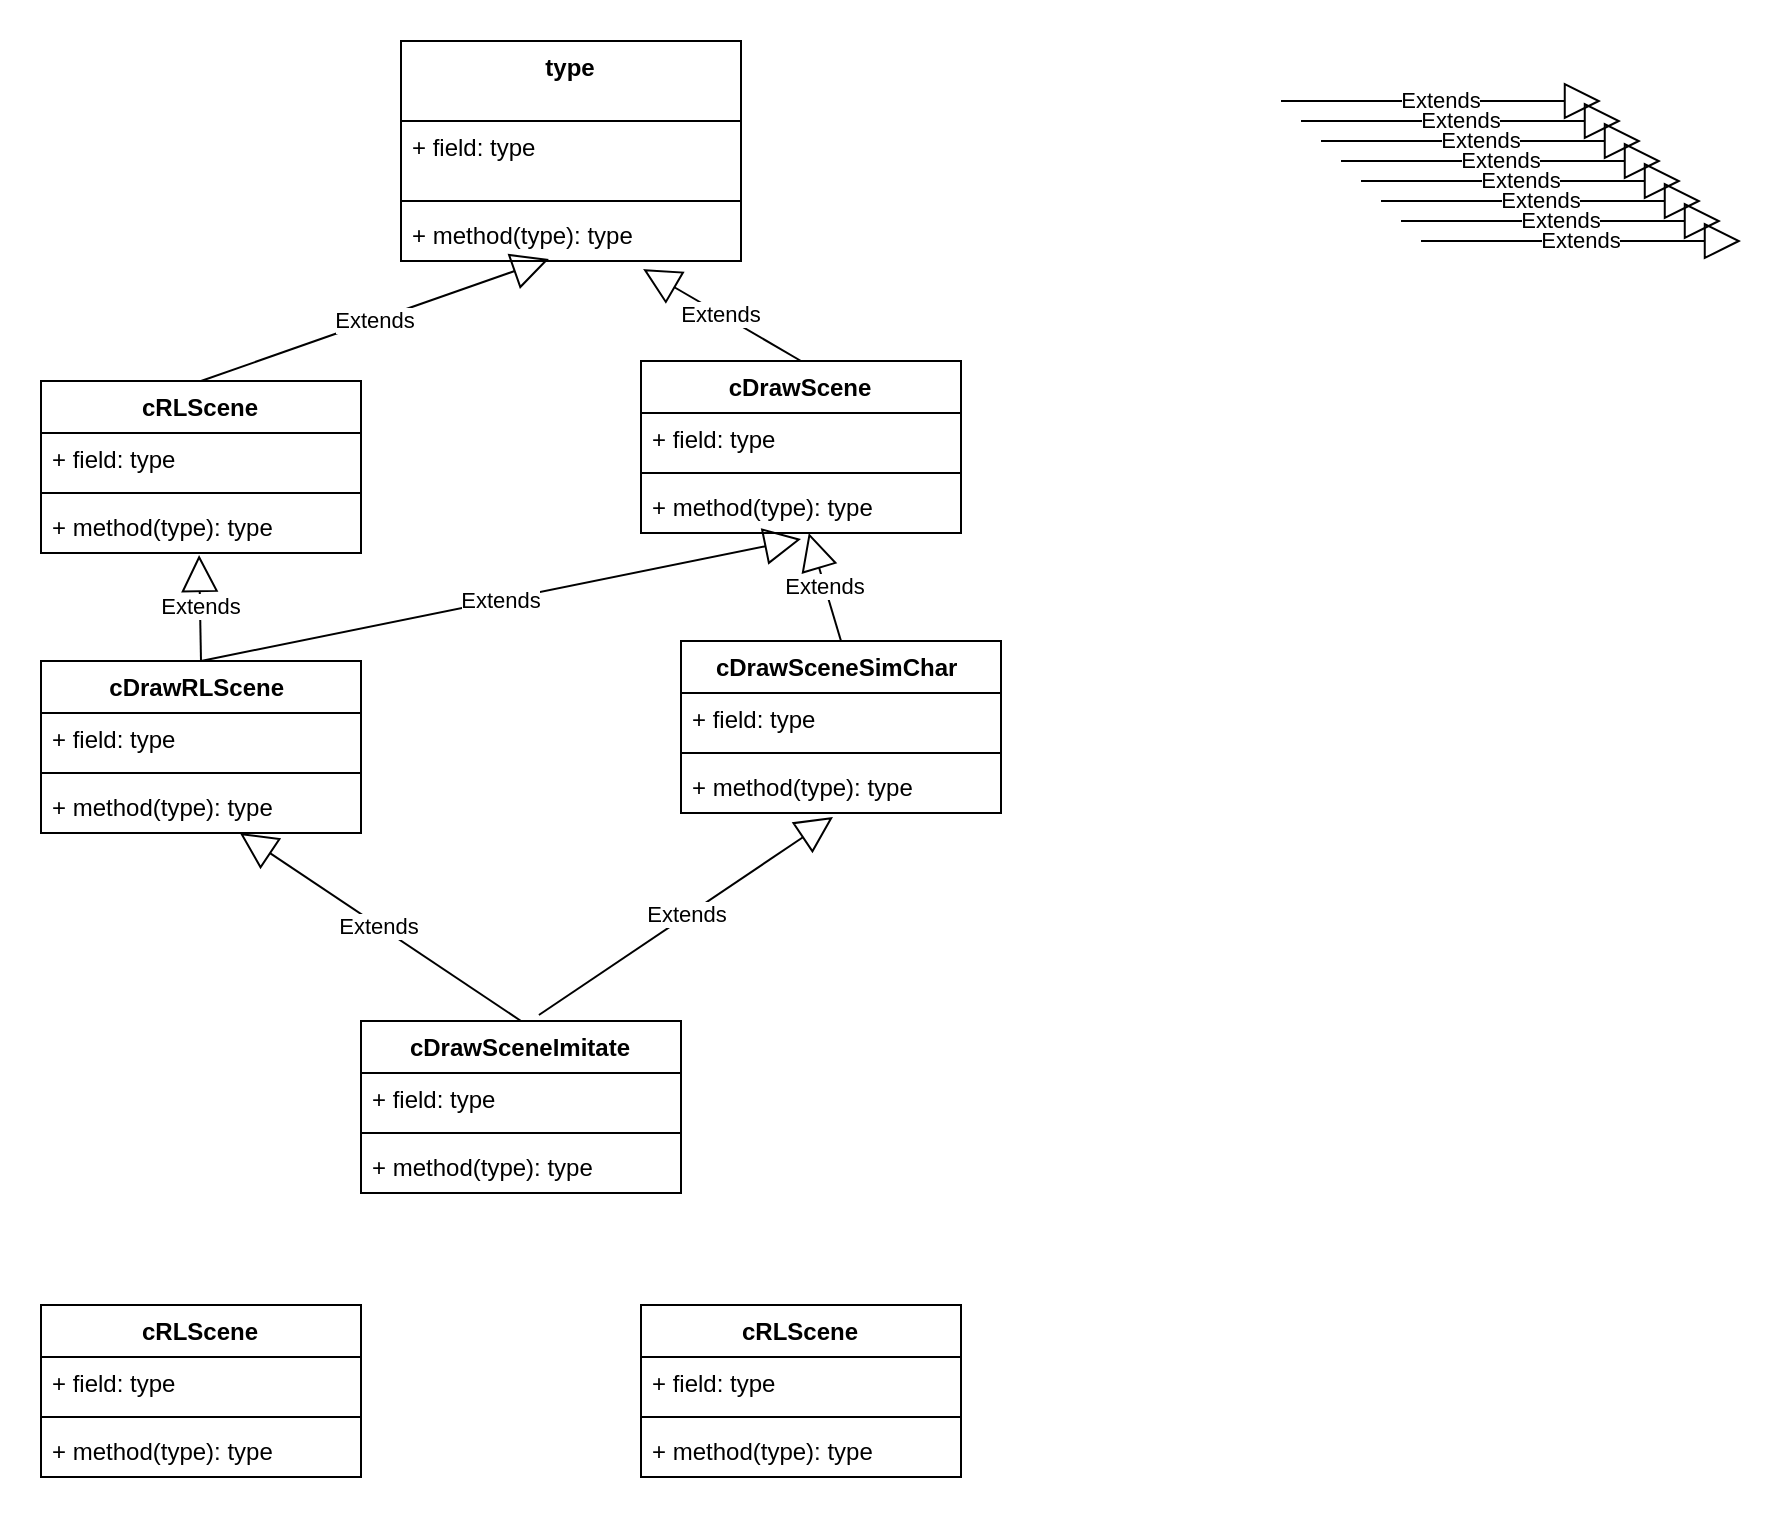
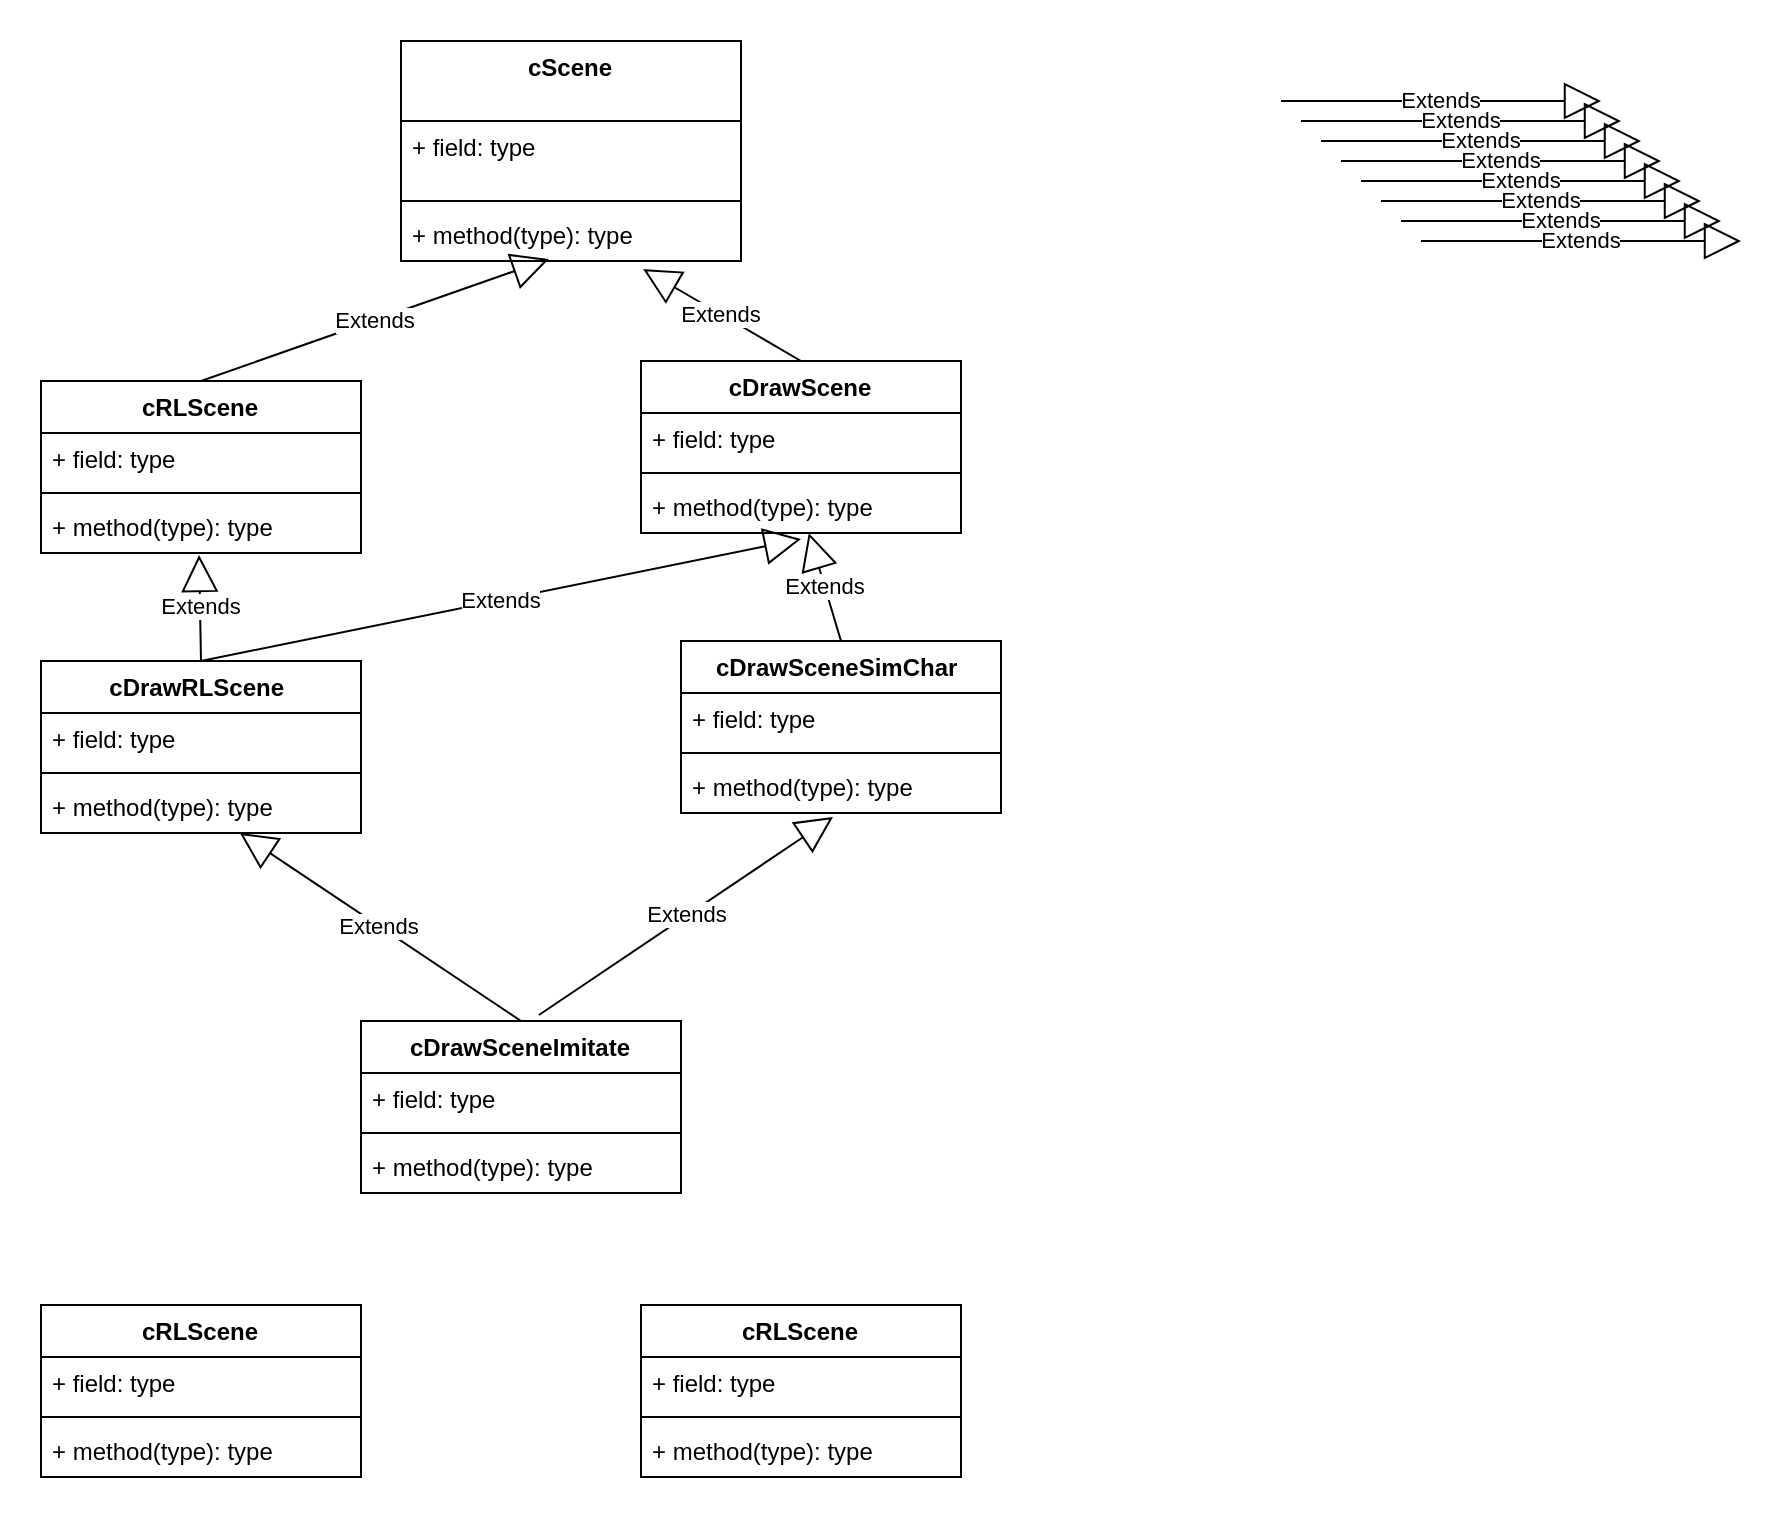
- <mxCell id="14" value="type" style="swimlane;fontStyle=1;align=center;verticalAlign=top;childLayout=stackLayout;horizontal=1;startSize=40;horizontalStack=0;resizeParent=1;resizeParentMax=0;resizeLast=0;collapsible=1;marginBottom=0;" vertex="1" parent="1"><mxGeometry x="200" y="20" width="170" height="110" as="geometry" /></mxCell>
+ <mxCell id="14" value="cScene" style="swimlane;fontStyle=1;align=center;verticalAlign=top;childLayout=stackLayout;horizontal=1;startSize=40;horizontalStack=0;resizeParent=1;resizeParentMax=0;resizeLast=0;collapsible=1;marginBottom=0;" vertex="1" parent="1"><mxGeometry x="200" y="20" width="170" height="110" as="geometry" /></mxCell>
